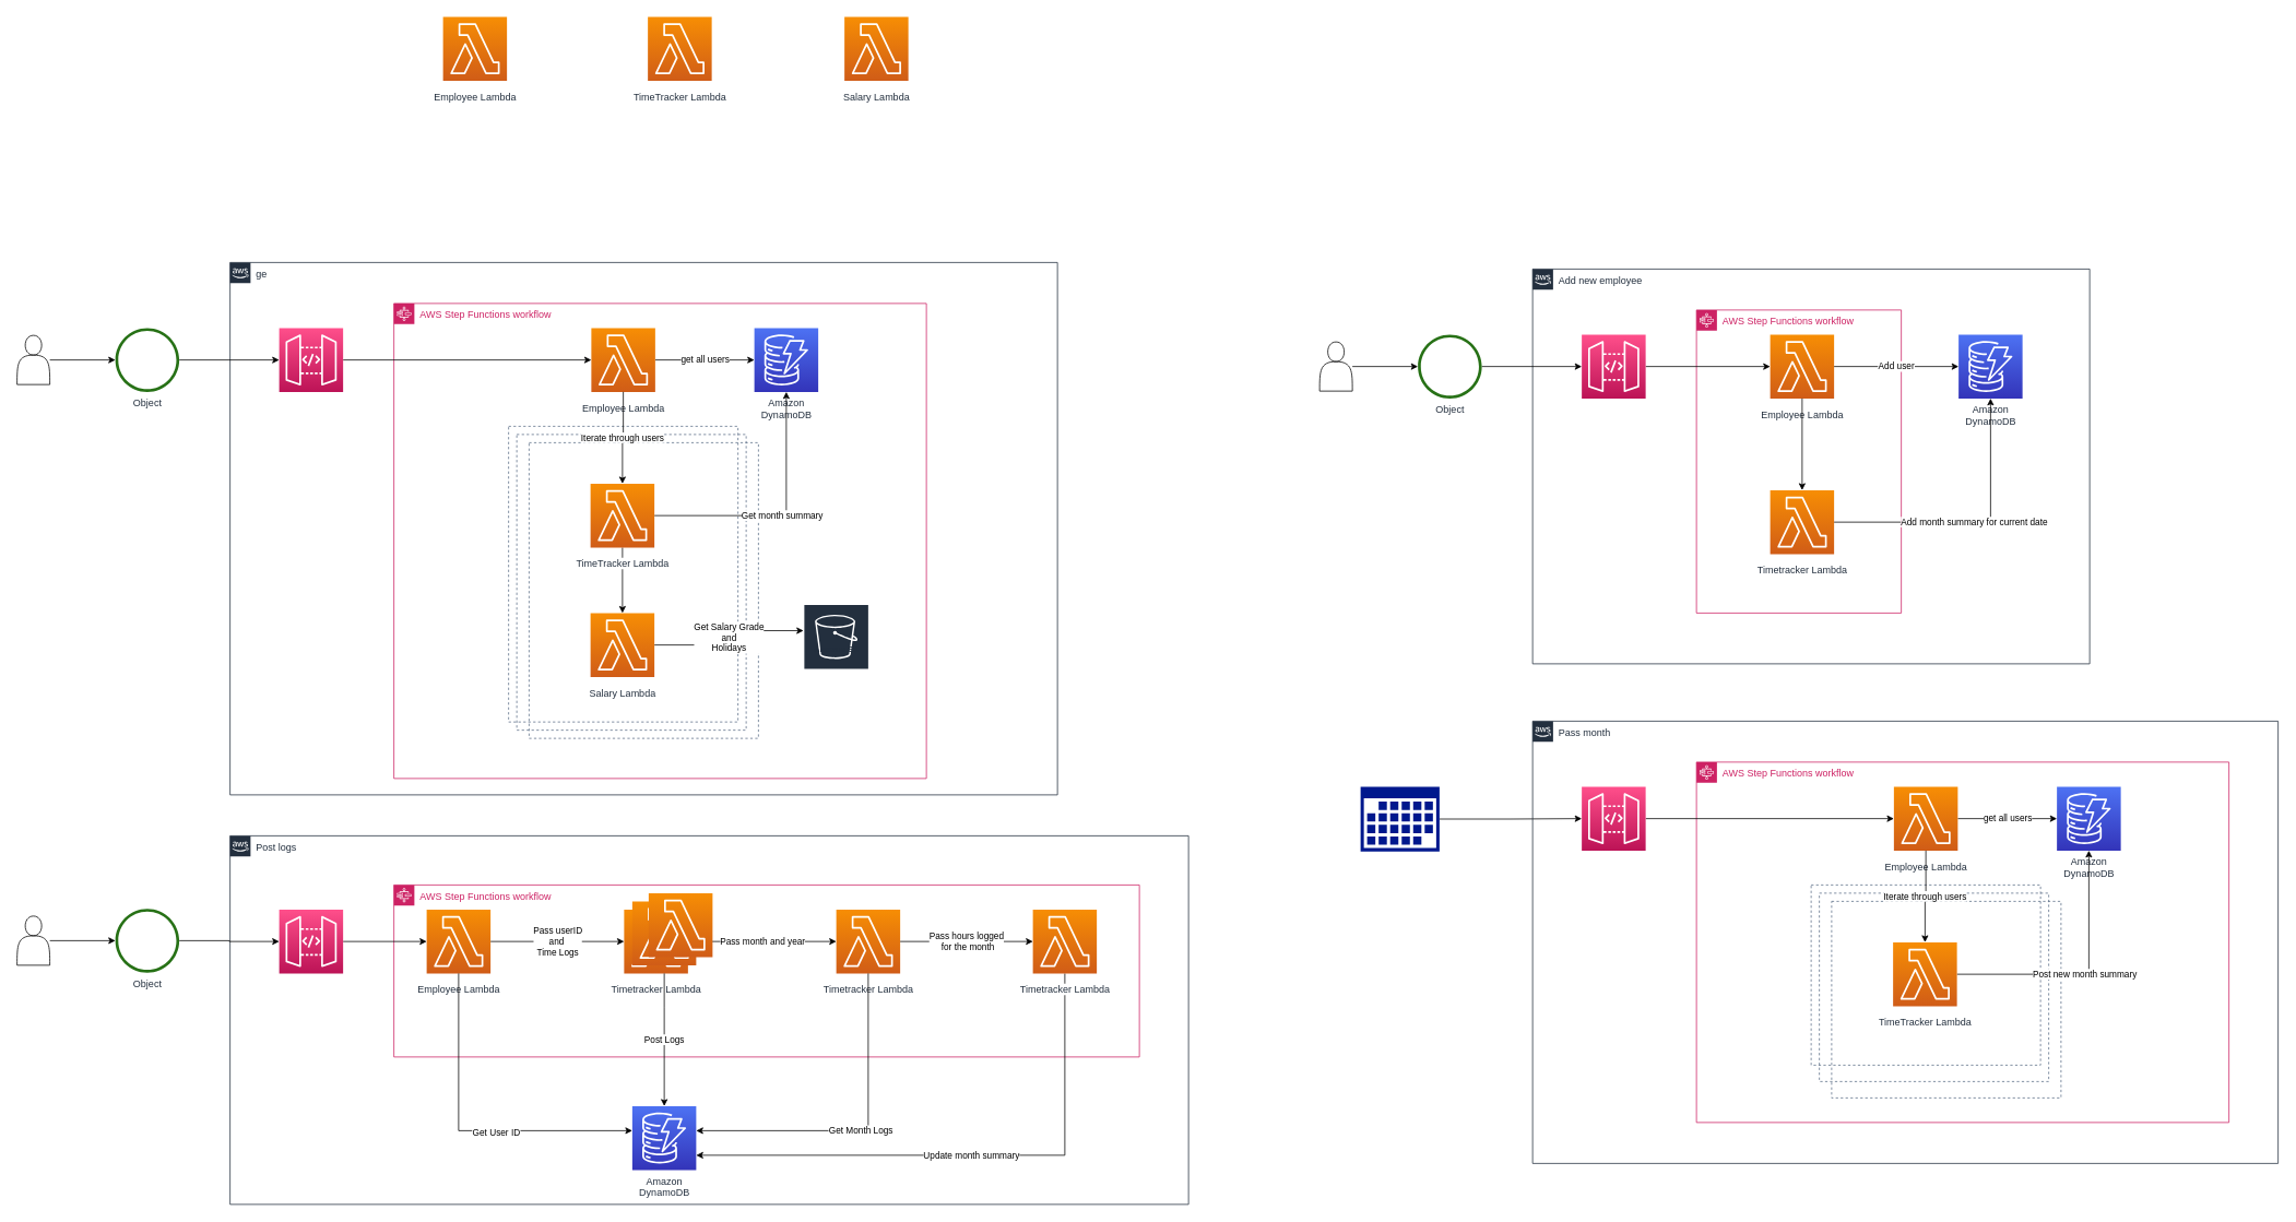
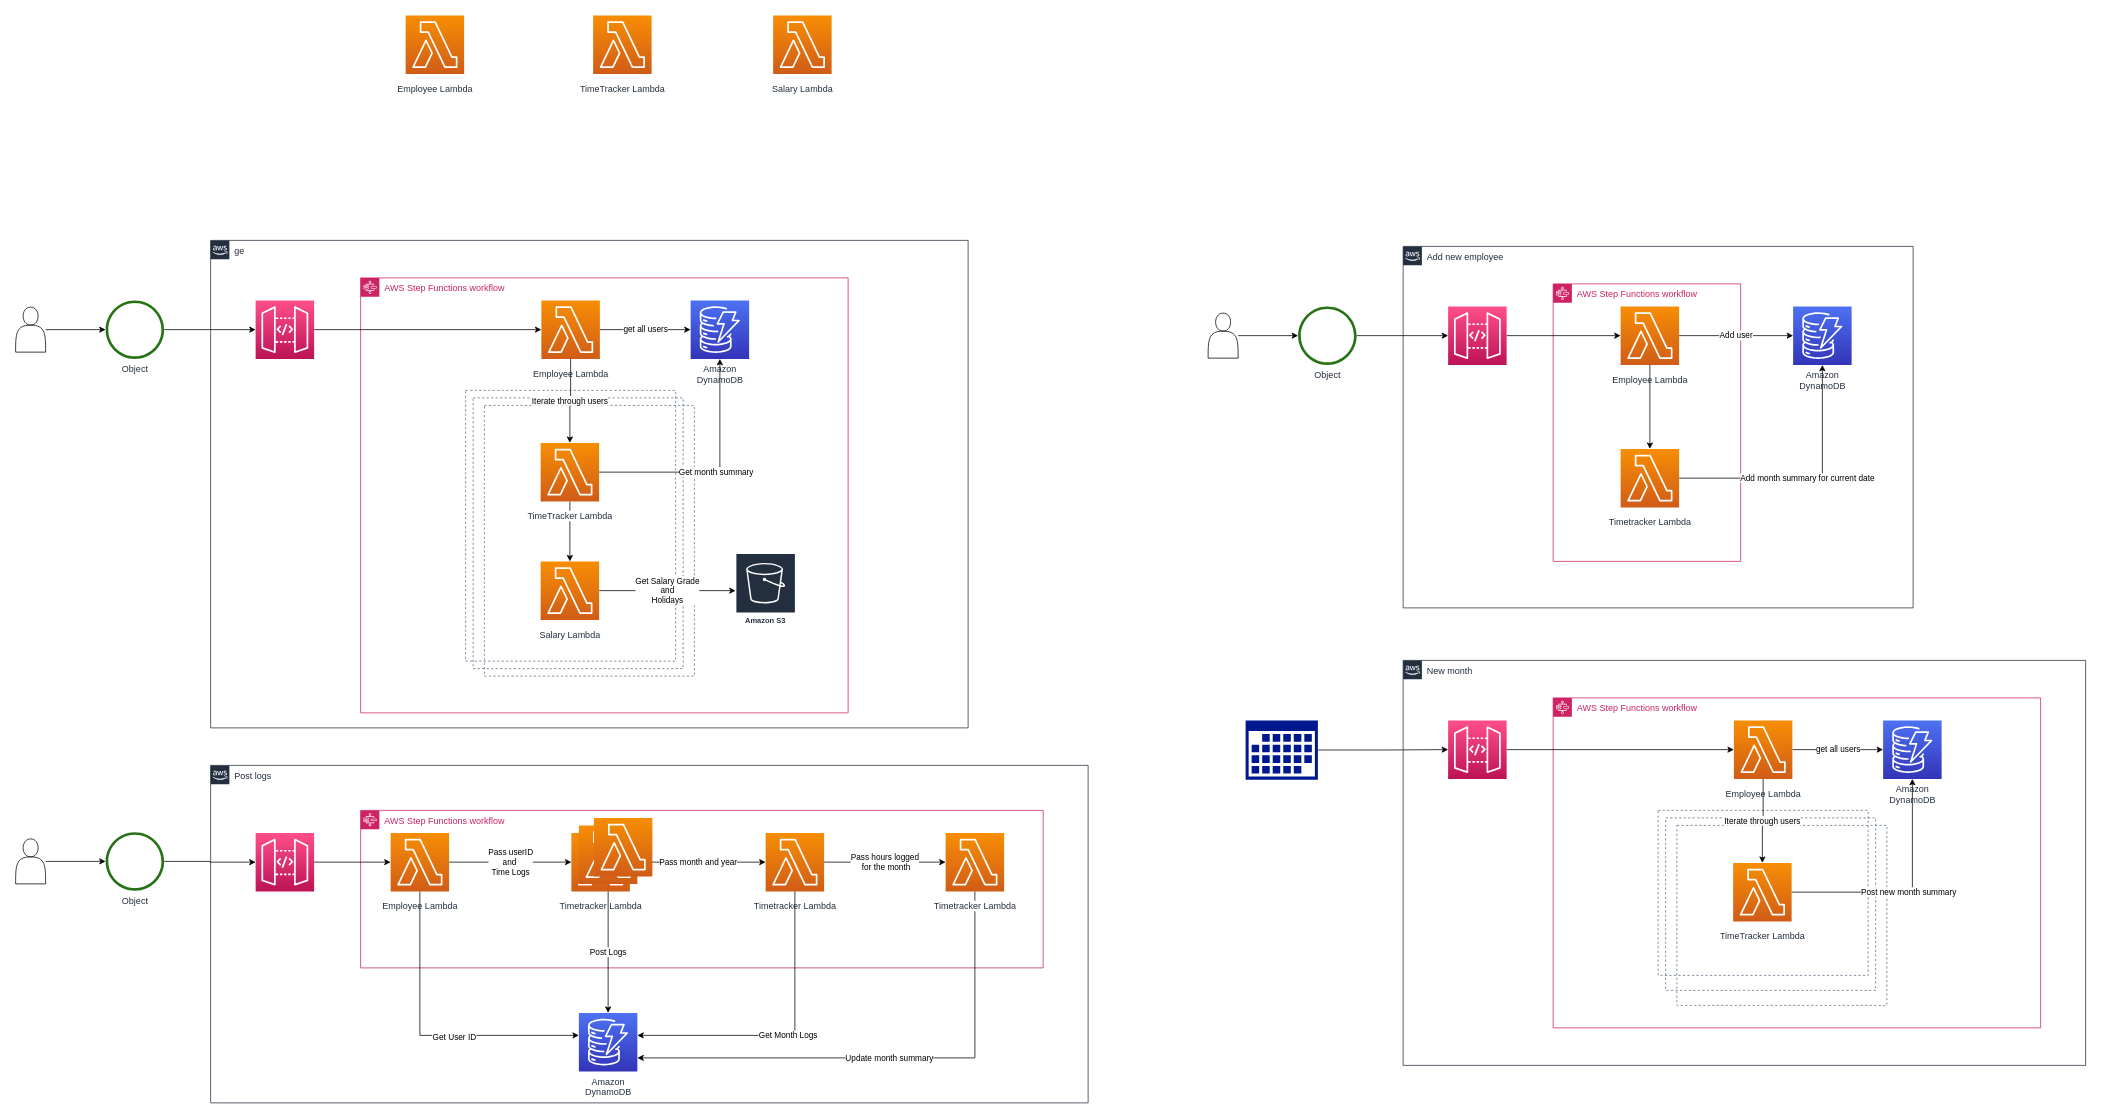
- <mxCell id="12" value="Amazon S3" style="sketch=0;outlineConnect=0;fontColor=#232F3E;gradientColor=none;strokeColor=#ffffff;fillColor=#232F3E;dashed=0;verticalLabelPosition=middle;verticalAlign=bottom;align=center;html=1;whiteSpace=wrap;fontSize=10;fontStyle=1;spacing=3;shape=mxgraph.aws4.productIcon;prIcon=mxgraph.aws4.s3;" vertex="1" parent="5"><mxGeometry x="500" y="367" width="80" height="65" as="geometry" /></mxCell>
+ <mxCell id="12" value="Amazon S3" style="sketch=0;outlineConnect=0;fontColor=#232F3E;gradientColor=none;strokeColor=#ffffff;fillColor=#232F3E;dashed=0;verticalLabelPosition=middle;verticalAlign=bottom;align=center;html=1;whiteSpace=wrap;fontSize=10;fontStyle=1;spacing=3;shape=mxgraph.aws4.productIcon;prIcon=mxgraph.aws4.s3;" vertex="1" parent="5"><mxGeometry x="500" y="367" width="80" height="100" as="geometry" /></mxCell>
- <mxCell id="64" value="Pass month" style="points=[[0,0],[0.25,0],[0.5,0],[0.75,0],[1,0],[1,0.25],[1,0.5],[1,0.75],[1,1],[0.75,1],[0.5,1],[0.25,1],[0,1],[0,0.75],[0,0.5],[0,0.25]];outlineConnect=0;gradientColor=none;html=1;whiteSpace=wrap;fontSize=12;fontStyle=0;shape=mxgraph.aws4.group;grIcon=mxgraph.aws4.group_aws_cloud_alt;strokeColor=#232F3E;fillColor=none;verticalAlign=top;align=left;spacingLeft=30;fontColor=#232F3E;dashed=0;labelBackgroundColor=#ffffff;container=1;pointerEvents=0;collapsible=0;recursiveResize=0;" vertex="1" parent="1"><mxGeometry x="1870" y="880" width="910" height="540" as="geometry" /></mxCell>
+ <mxCell id="64" value="New month" style="points=[[0,0],[0.25,0],[0.5,0],[0.75,0],[1,0],[1,0.25],[1,0.5],[1,0.75],[1,1],[0.75,1],[0.5,1],[0.25,1],[0,1],[0,0.75],[0,0.5],[0,0.25]];outlineConnect=0;gradientColor=none;html=1;whiteSpace=wrap;fontSize=12;fontStyle=0;shape=mxgraph.aws4.group;grIcon=mxgraph.aws4.group_aws_cloud_alt;strokeColor=#232F3E;fillColor=none;verticalAlign=top;align=left;spacingLeft=30;fontColor=#232F3E;dashed=0;labelBackgroundColor=#ffffff;container=1;pointerEvents=0;collapsible=0;recursiveResize=0;" vertex="1" parent="1"><mxGeometry x="1870" y="880" width="910" height="540" as="geometry" /></mxCell>
